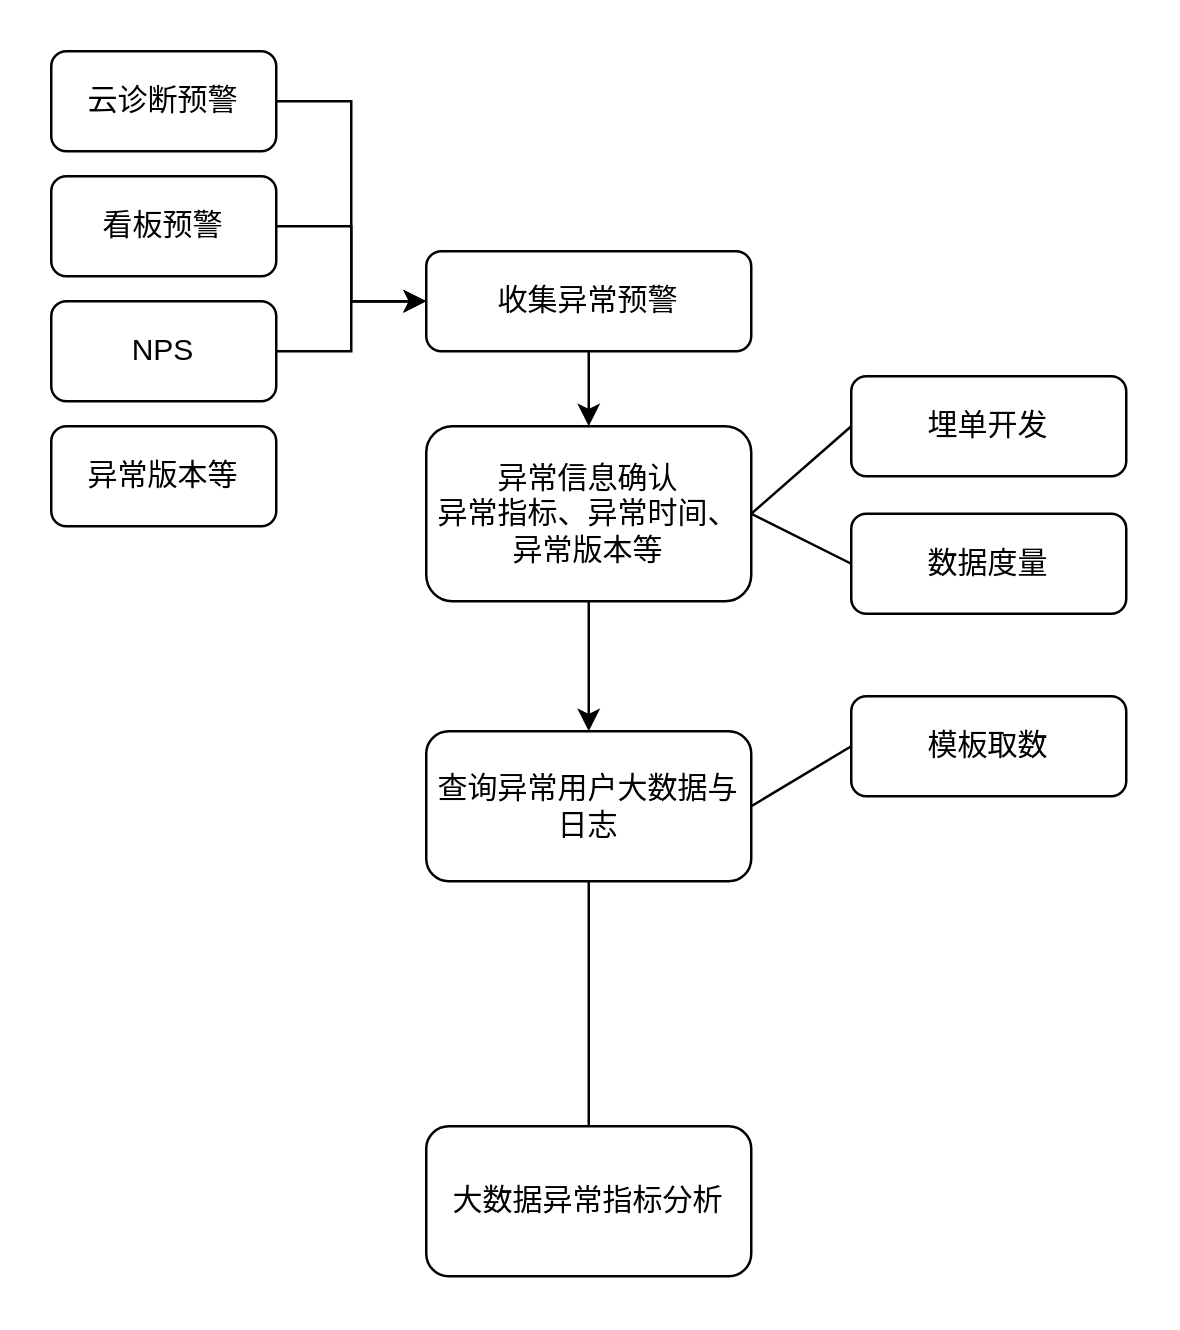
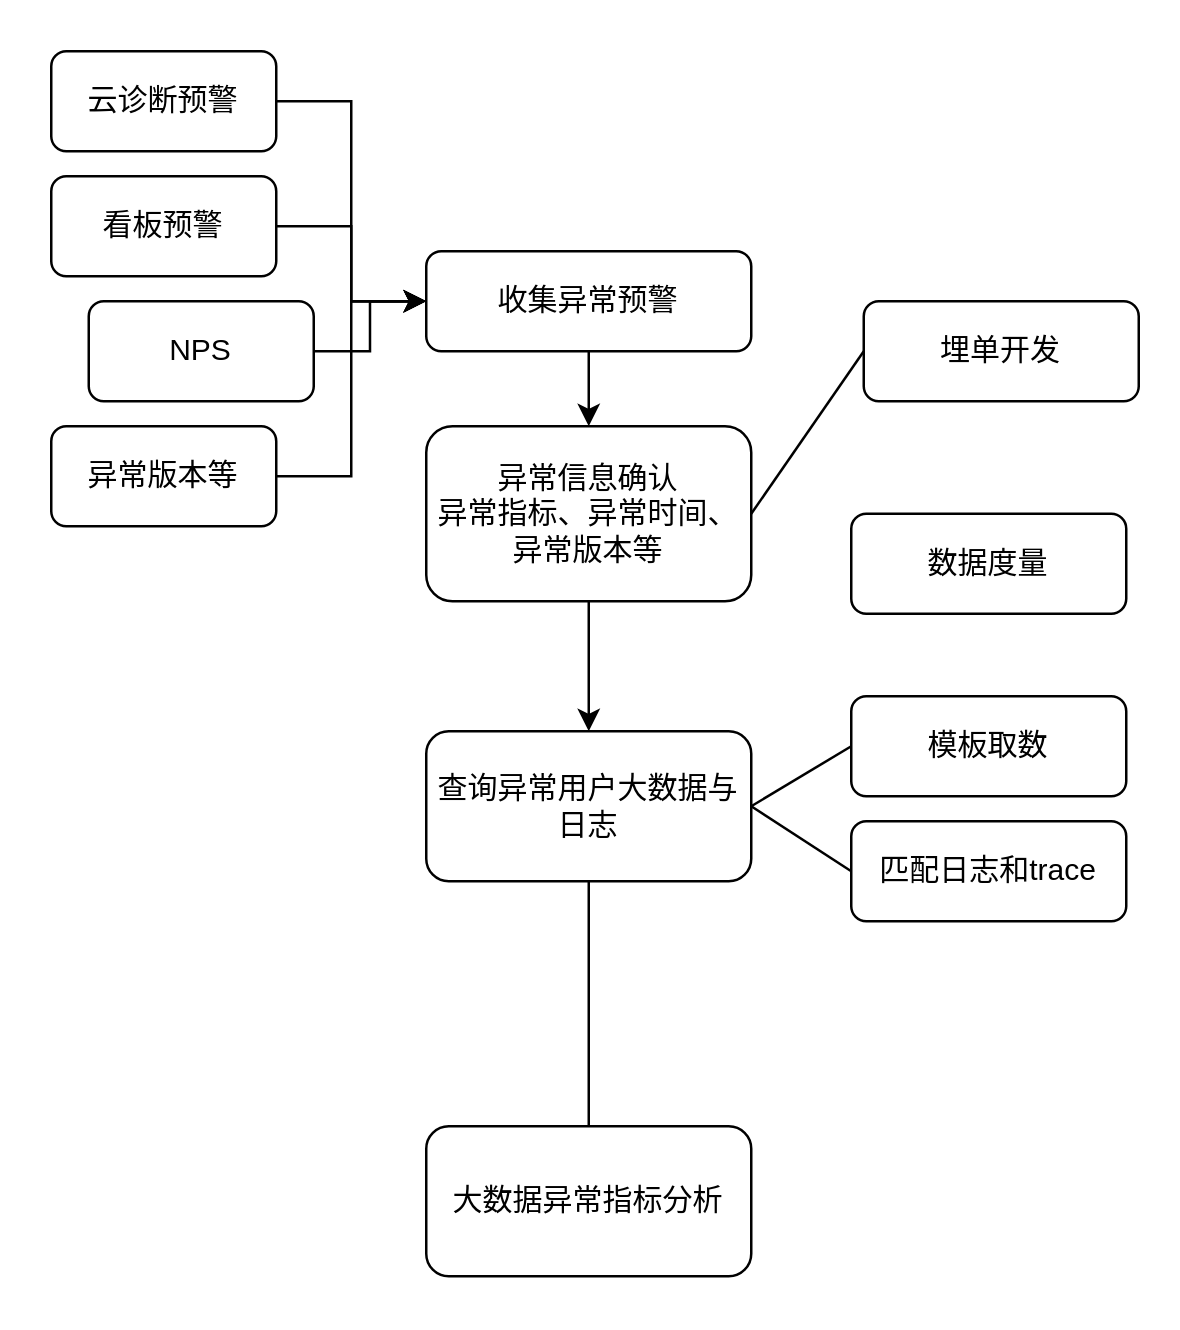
- <mxCell id="9" value="NPS" style="rounded=1;whiteSpace=wrap;html=1;" vertex="1" parent="1"><mxGeometry x="20" y="120" width="90" height="40" as="geometry" /></mxCell>
+ <mxCell id="9" value="NPS" style="rounded=1;whiteSpace=wrap;html=1;" vertex="1" parent="1"><mxGeometry x="35" y="120" width="90" height="40" as="geometry" /></mxCell>
- <mxCell id="17" value="埋单开发" style="rounded=1;whiteSpace=wrap;html=1;" vertex="1" parent="1"><mxGeometry x="340" y="150" width="110" height="40" as="geometry" /></mxCell>
+ <mxCell id="17" value="埋单开发" style="rounded=1;whiteSpace=wrap;html=1;" vertex="1" parent="1"><mxGeometry x="345" y="120" width="110" height="40" as="geometry" /></mxCell>
+ <mxCell id="10" style="edgeStyle=orthogonalEdgeStyle;rounded=0;orthogonalLoop=1;jettySize=auto;html=1;entryX=0;entryY=0.5;entryDx=0;entryDy=0;" edge="1" parent="1" source="11" target="5"><mxGeometry relative="1" as="geometry" /></mxCell>
- <mxCell id="20" value="" style="endArrow=none;html=1;rounded=0;entryX=0;entryY=0.5;entryDx=0;entryDy=0;exitX=1;exitY=0.5;exitDx=0;exitDy=0;" edge="1" parent="1" source="13" target="18"><mxGeometry width="50" height="50" relative="1" as="geometry"><mxPoint x="290" y="470" as="sourcePoint" /><mxPoint x="340" y="420" as="targetPoint" /></mxGeometry></mxCell>
+ <mxCell id="24" value="" style="endArrow=none;html=1;rounded=0;entryX=0;entryY=0.5;entryDx=0;entryDy=0;exitX=1;exitY=0.5;exitDx=0;exitDy=0;" edge="1" parent="1" source="15" target="23"><mxGeometry width="50" height="50" relative="1" as="geometry"><mxPoint x="290" y="470" as="sourcePoint" /><mxPoint x="340" y="420" as="targetPoint" /></mxGeometry></mxCell>
+ <mxCell id="23" value="匹配日志和trace" style="rounded=1;whiteSpace=wrap;html=1;" vertex="1" parent="1"><mxGeometry x="340" y="328" width="110" height="40" as="geometry" /></mxCell>
